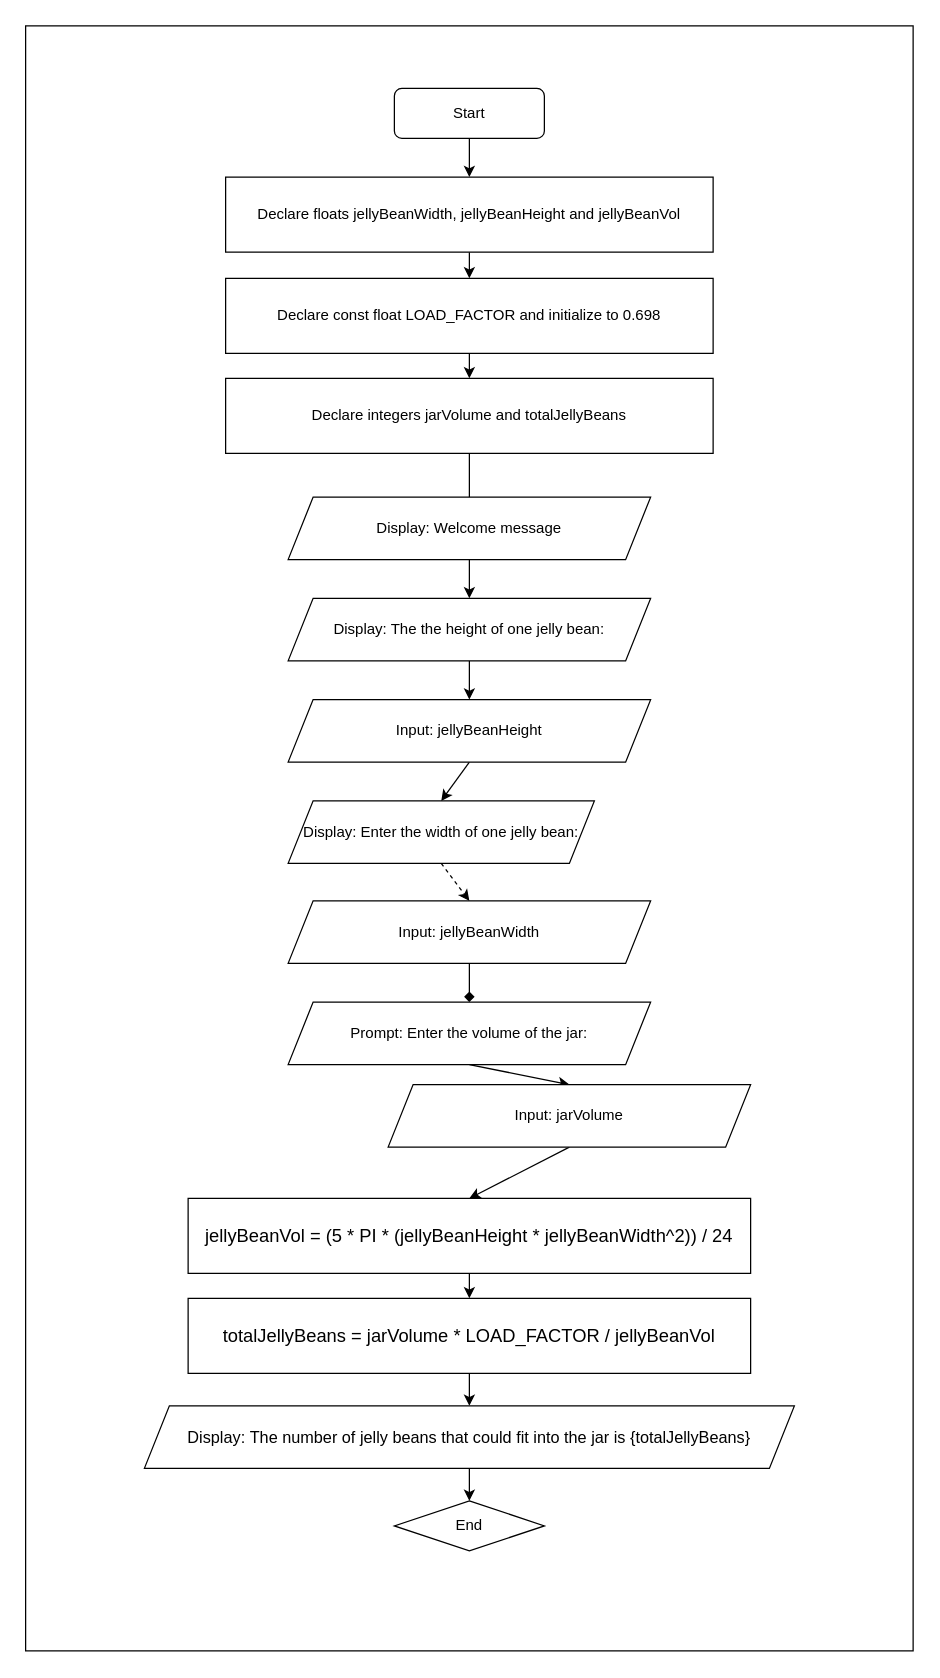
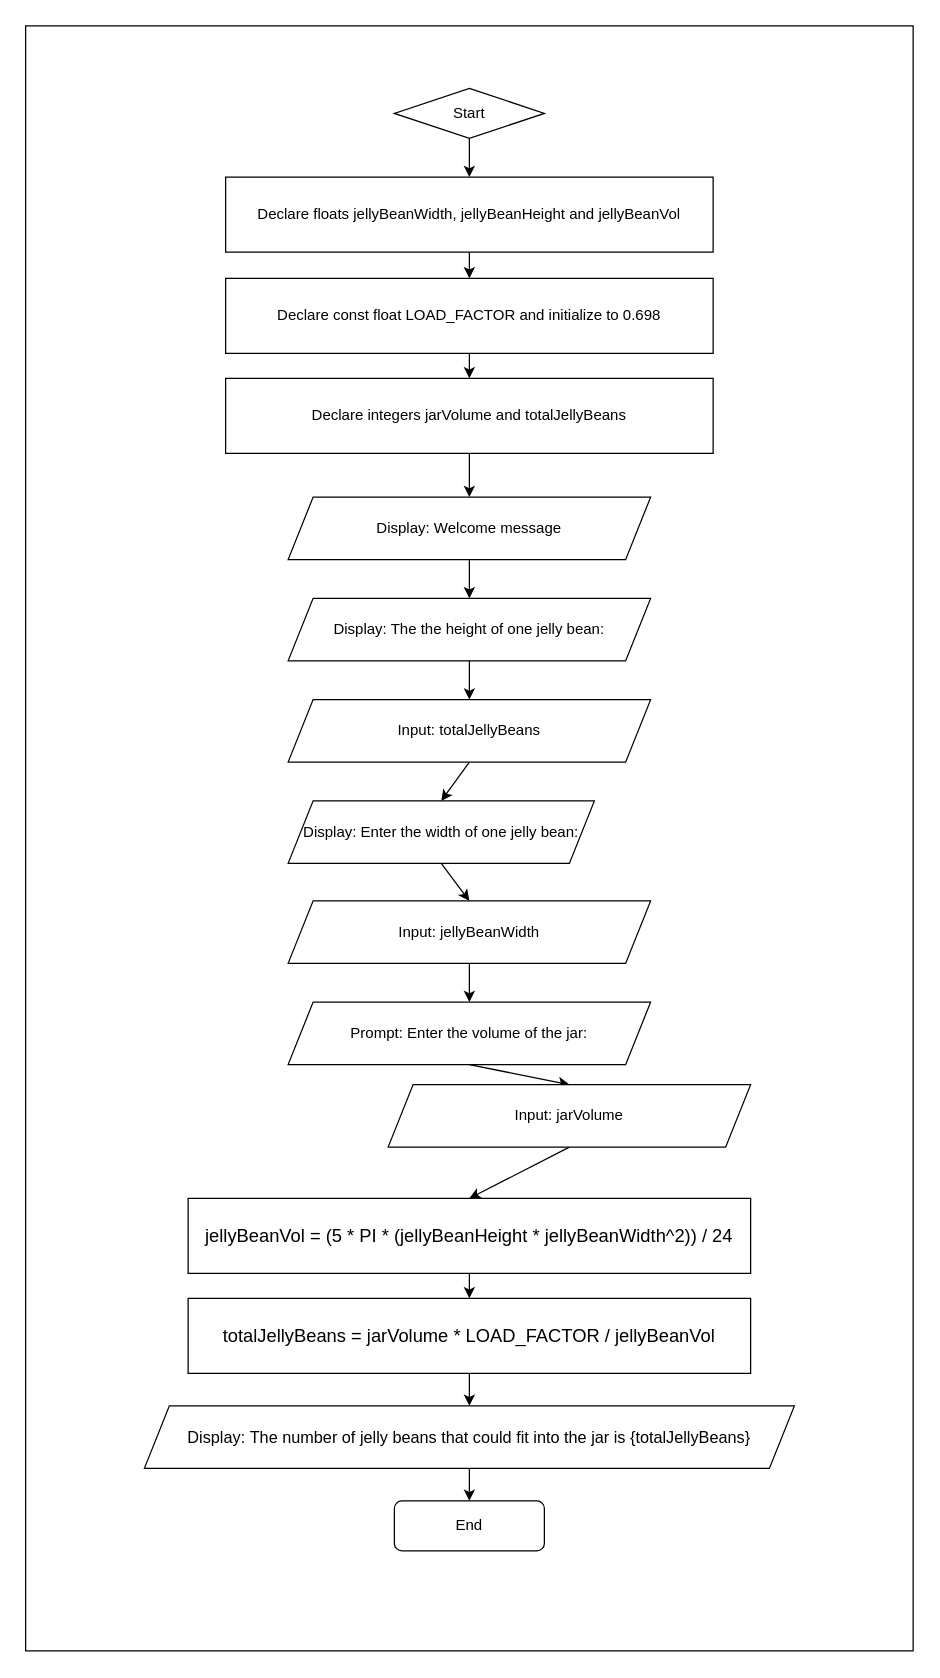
- <mxCell id="4" value="Start" style="rounded=1;whiteSpace=wrap;html=1;labelBackgroundColor=none;fontColor=#000000;labelBorderColor=none;strokeColor=#000000;" vertex="1" parent="1"><mxGeometry x="315" y="70" width="120" height="40" as="geometry" /></mxCell>
+ <mxCell id="4" value="Start" style="rhombus;whiteSpace=wrap;html=1;labelBackgroundColor=none;fontColor=#000000;labelBorderColor=none;strokeColor=#000000;" vertex="1" parent="1"><mxGeometry x="315" y="70" width="120" height="40" as="geometry" /></mxCell>
- <mxCell id="9" style="edgeStyle=none;html=1;exitX=0.5;exitY=1;exitDx=0;exitDy=0;entryX=0.5;entryY=0;entryDx=0;entryDy=0;fontSize=13;fontColor=#000000;labelBackgroundColor=none;labelBorderColor=none;strokeColor=#000000;endArrow=none;" edge="1" parent="1" source="10" target="31"><mxGeometry relative="1" as="geometry" /></mxCell>
+ <mxCell id="9" style="edgeStyle=none;html=1;exitX=0.5;exitY=1;exitDx=0;exitDy=0;entryX=0.5;entryY=0;entryDx=0;entryDy=0;fontSize=13;fontColor=#000000;labelBackgroundColor=none;labelBorderColor=none;strokeColor=#000000;" edge="1" parent="1" source="10" target="31"><mxGeometry relative="1" as="geometry" /></mxCell>
- <mxCell id="14" value="Input: jellyBeanHeight" style="shape=parallelogram;perimeter=parallelogramPerimeter;whiteSpace=wrap;html=1;fixedSize=1;labelBackgroundColor=none;fontColor=#000000;labelBorderColor=none;strokeColor=#000000;" vertex="1" parent="1"><mxGeometry x="230" y="559" width="290" height="50" as="geometry" /></mxCell>
+ <mxCell id="14" value="Input: totalJellyBeans" style="shape=parallelogram;perimeter=parallelogramPerimeter;whiteSpace=wrap;html=1;fixedSize=1;labelBackgroundColor=none;fontColor=#000000;labelBorderColor=none;strokeColor=#000000;" vertex="1" parent="1"><mxGeometry x="230" y="559" width="290" height="50" as="geometry" /></mxCell>
- <mxCell id="15" style="edgeStyle=none;html=1;exitX=0.5;exitY=1;exitDx=0;exitDy=0;entryX=0.5;entryY=0;entryDx=0;entryDy=0;fontSize=13;fontColor=#000000;labelBackgroundColor=none;labelBorderColor=none;strokeColor=#000000;dashed=1;" edge="1" parent="1" source="16" target="18"><mxGeometry relative="1" as="geometry" /></mxCell>
+ <mxCell id="15" style="edgeStyle=none;html=1;exitX=0.5;exitY=1;exitDx=0;exitDy=0;entryX=0.5;entryY=0;entryDx=0;entryDy=0;fontSize=13;fontColor=#000000;labelBackgroundColor=none;labelBorderColor=none;strokeColor=#000000;" edge="1" parent="1" source="16" target="18"><mxGeometry relative="1" as="geometry" /></mxCell>
- <mxCell id="17" style="edgeStyle=none;html=1;exitX=0.5;exitY=1;exitDx=0;exitDy=0;entryX=0.5;entryY=0;entryDx=0;entryDy=0;fontSize=13;fontColor=#000000;labelBackgroundColor=none;labelBorderColor=none;strokeColor=#000000;endArrow=diamond;" edge="1" parent="1" source="18" target="20"><mxGeometry relative="1" as="geometry" /></mxCell>
+ <mxCell id="17" style="edgeStyle=none;html=1;exitX=0.5;exitY=1;exitDx=0;exitDy=0;entryX=0.5;entryY=0;entryDx=0;entryDy=0;fontSize=13;fontColor=#000000;labelBackgroundColor=none;labelBorderColor=none;strokeColor=#000000;" edge="1" parent="1" source="18" target="20"><mxGeometry relative="1" as="geometry" /></mxCell>
- <mxCell id="29" value="End" style="rhombus;whiteSpace=wrap;html=1;labelBackgroundColor=none;fontColor=#000000;labelBorderColor=none;strokeColor=#000000;" vertex="1" parent="1"><mxGeometry x="315" y="1200" width="120" height="40" as="geometry" /></mxCell>
+ <mxCell id="29" value="End" style="rounded=1;whiteSpace=wrap;html=1;labelBackgroundColor=none;fontColor=#000000;labelBorderColor=none;strokeColor=#000000;" vertex="1" parent="1"><mxGeometry x="315" y="1200" width="120" height="40" as="geometry" /></mxCell>
